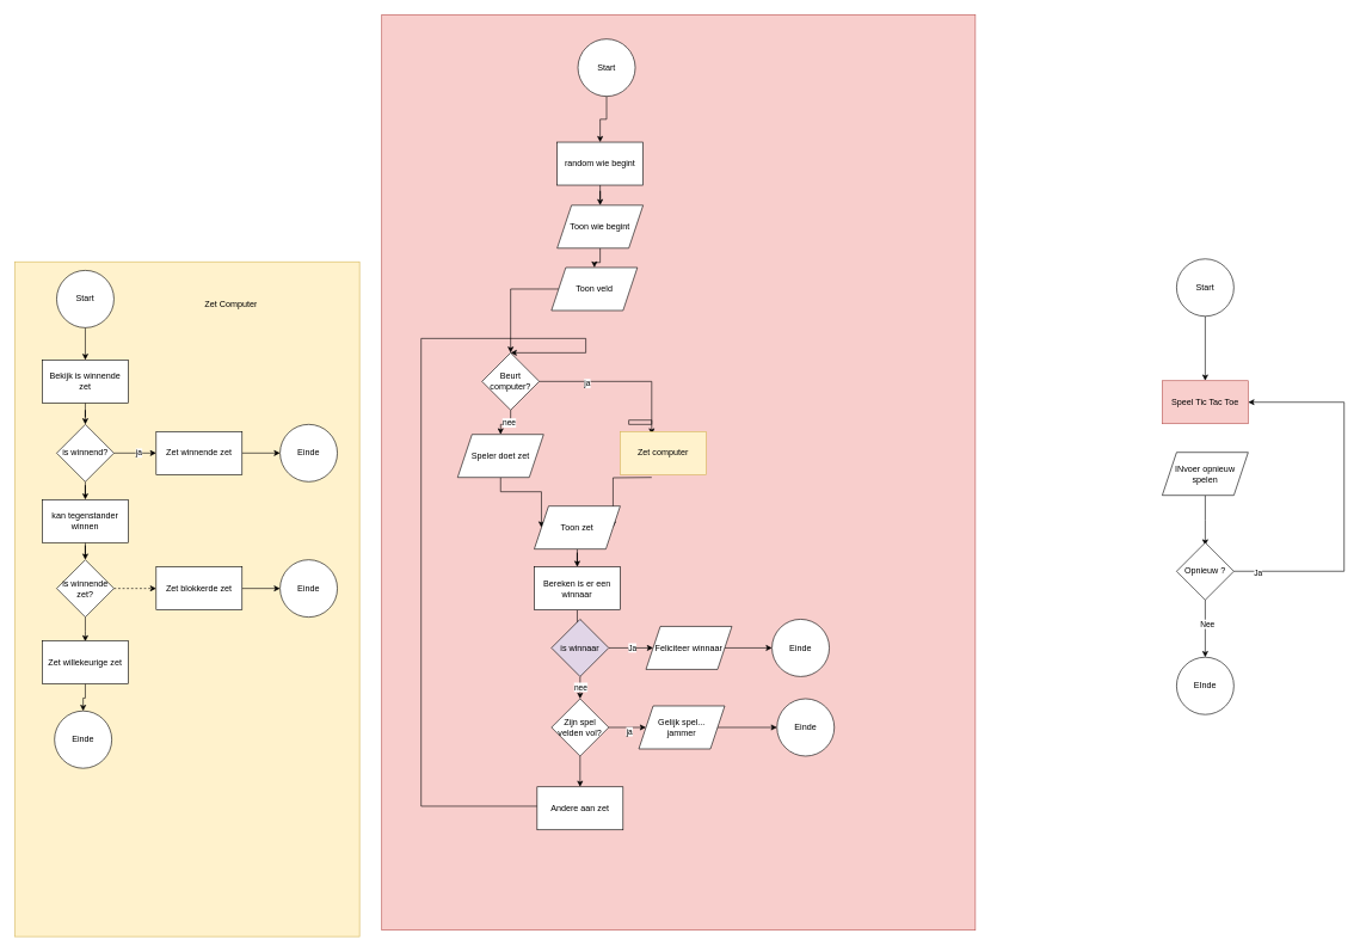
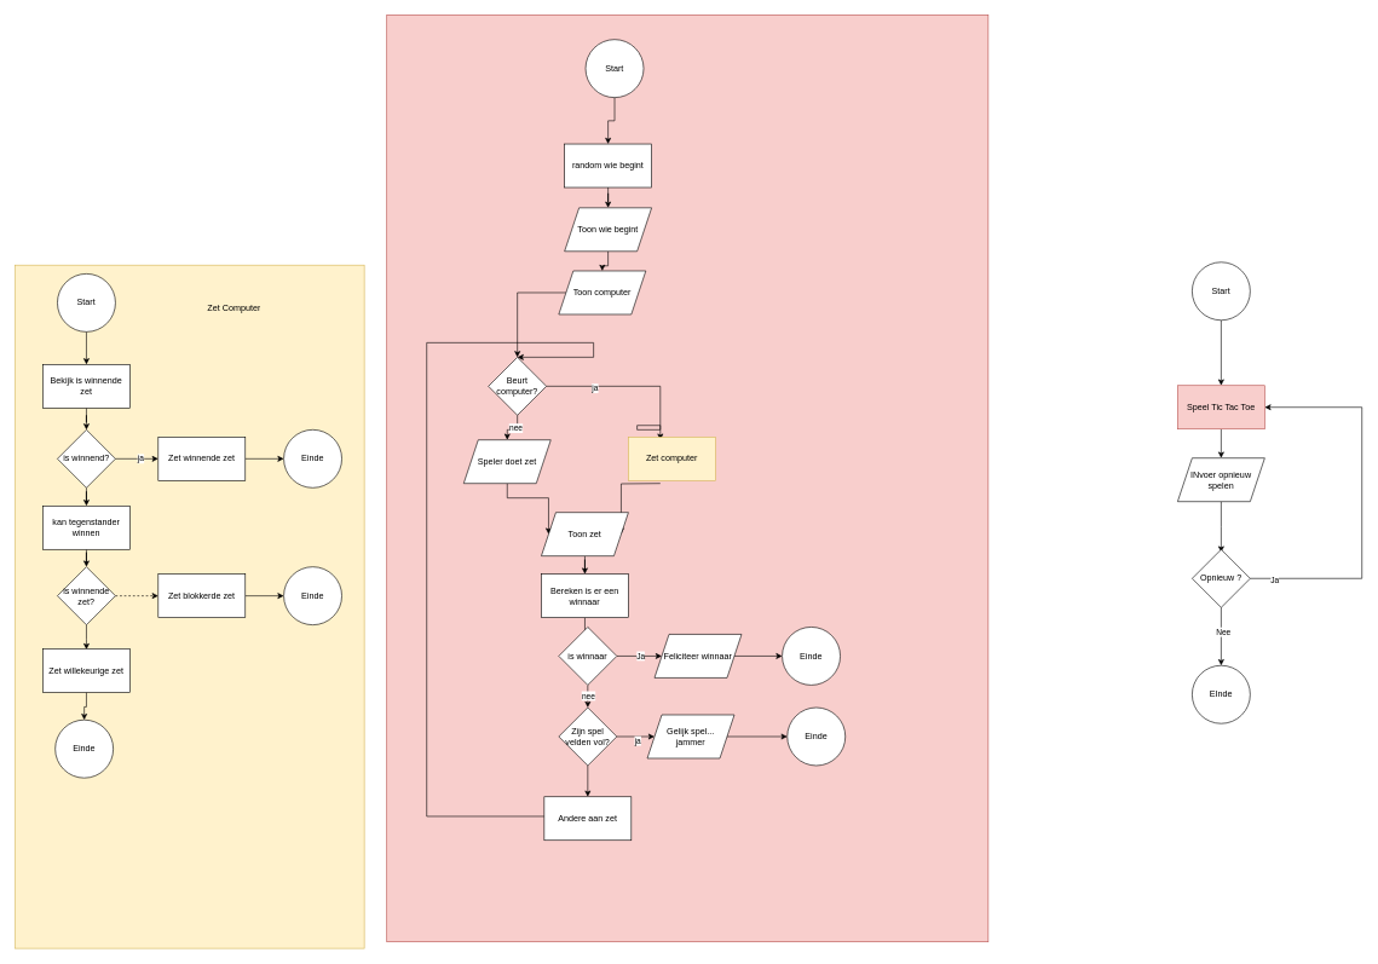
- <mxCell id="69" value="Toon veld" style="shape=parallelogram;perimeter=parallelogramPerimeter;whiteSpace=wrap;html=1;fixedSize=1;" vertex="1" parent="1"><mxGeometry x="769" y="373" width="120" height="60" as="geometry" /></mxCell>
+ <mxCell id="69" value="Toon computer" style="shape=parallelogram;perimeter=parallelogramPerimeter;whiteSpace=wrap;html=1;fixedSize=1;" vertex="1" parent="1"><mxGeometry x="769" y="373" width="120" height="60" as="geometry" /></mxCell>
+ <mxCell id="54" value="" style="edgeStyle=orthogonalEdgeStyle;rounded=0;orthogonalLoop=1;jettySize=auto;html=1;" edge="1" parent="1" source="55" target="57"><mxGeometry relative="1" as="geometry" /></mxCell>
- <mxCell id="41" value="is winnaar" style="rhombus;whiteSpace=wrap;html=1;fillColor=#e1d5e7;" vertex="1" parent="1"><mxGeometry x="769" y="864" width="80" height="80" as="geometry" /></mxCell>
+ <mxCell id="41" value="is winnaar" style="rhombus;whiteSpace=wrap;html=1;" vertex="1" parent="1"><mxGeometry x="769" y="864" width="80" height="80" as="geometry" /></mxCell>
